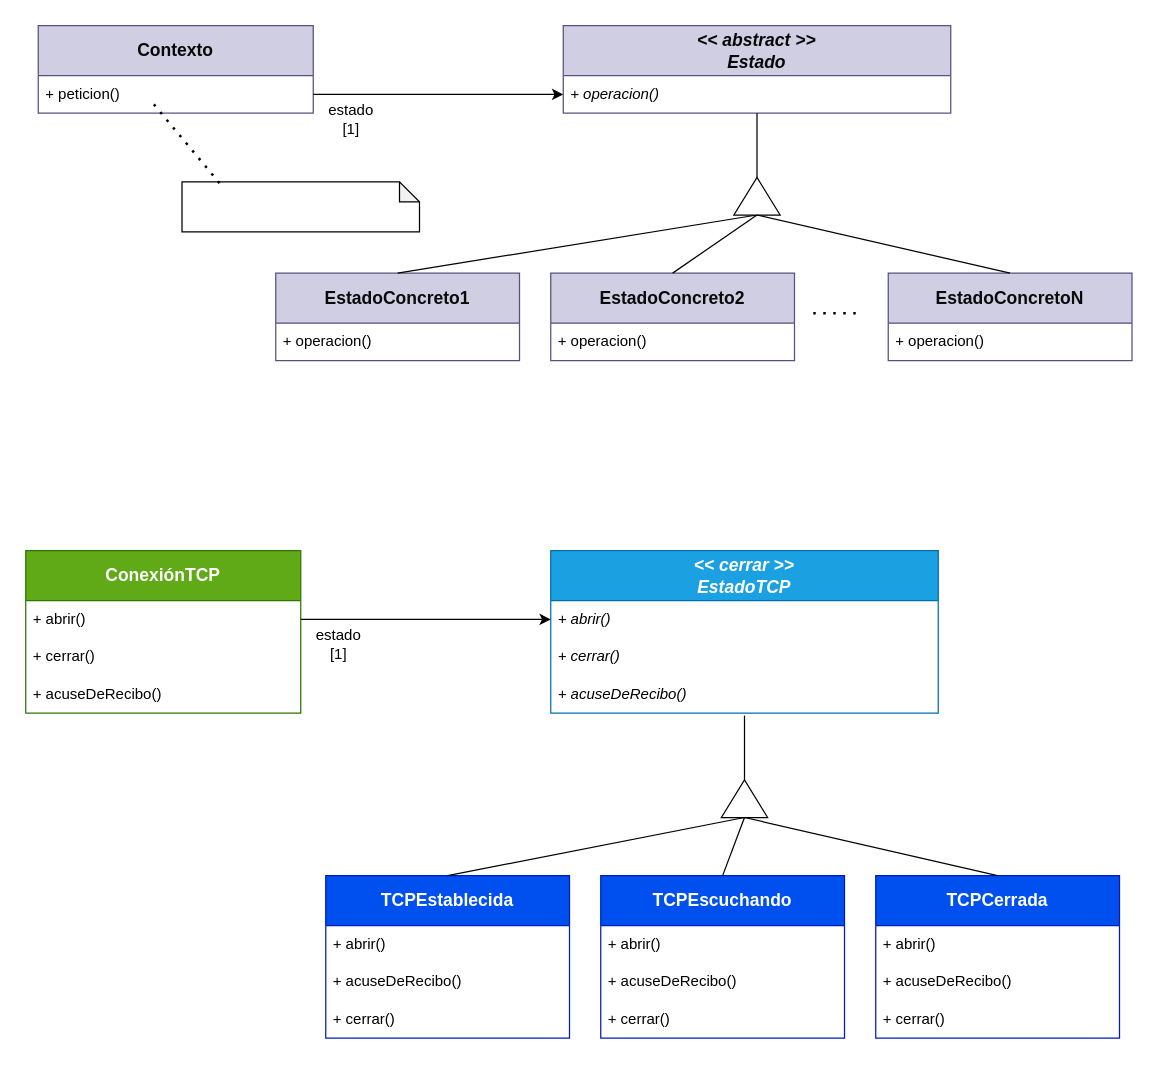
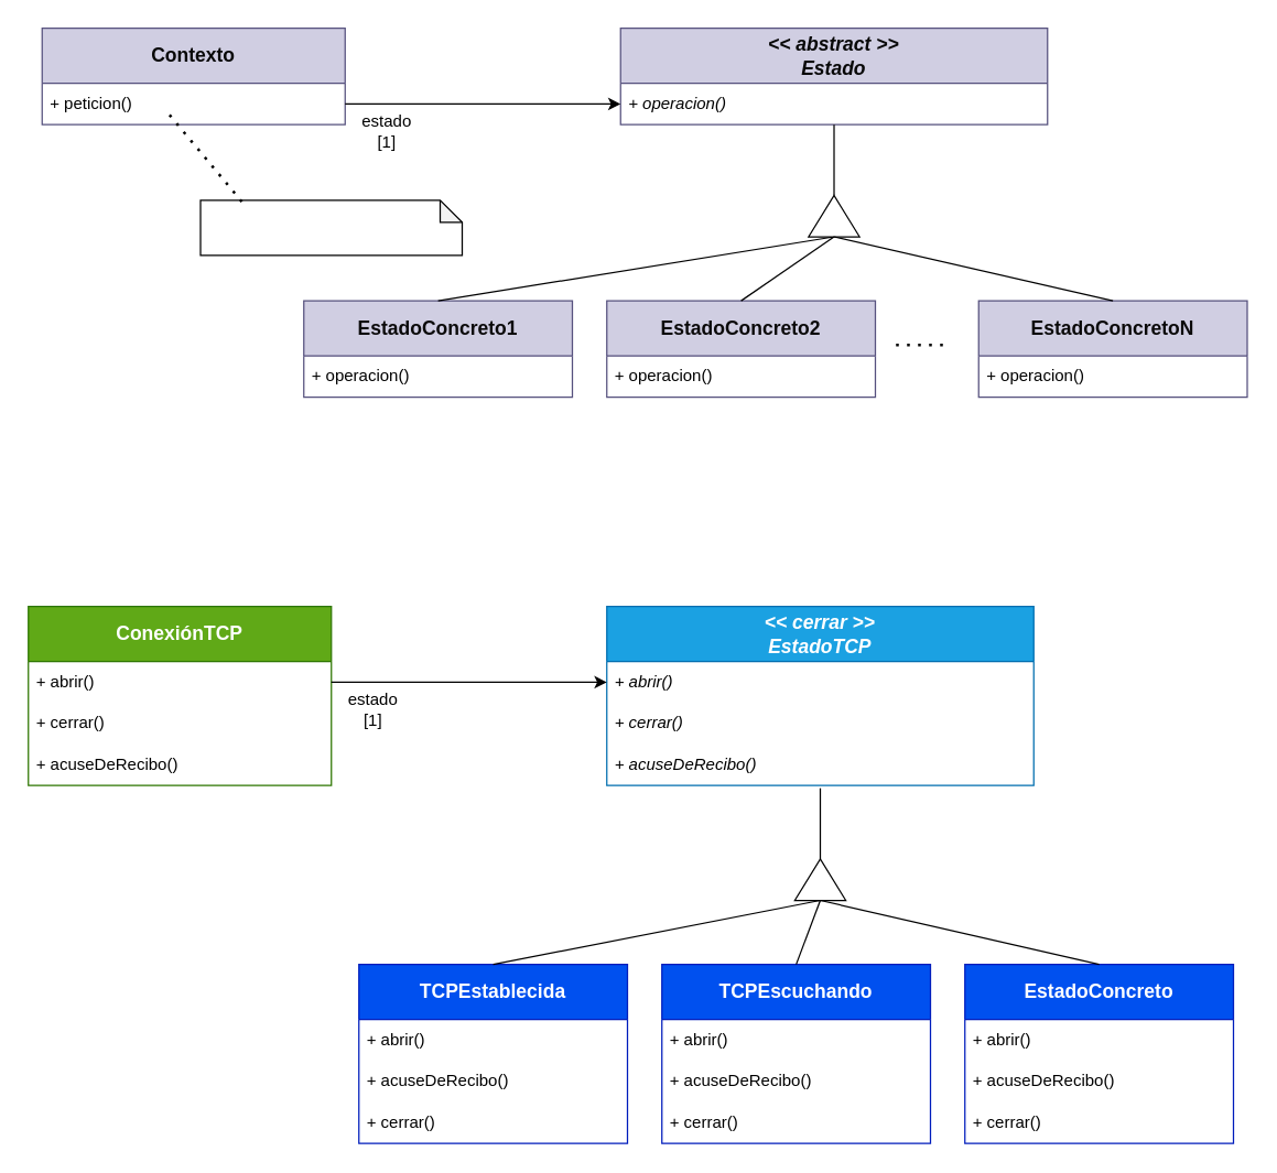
- <mxCell id="23" value="&lt;span style=&quot;font-size: 14px;&quot;&gt;&lt;b&gt;TCPCerrada&lt;/b&gt;&lt;/span&gt;" style="swimlane;fontStyle=0;childLayout=stackLayout;horizontal=1;startSize=40;horizontalStack=0;resizeParent=1;resizeParentMax=0;resizeLast=0;collapsible=1;marginBottom=0;whiteSpace=wrap;html=1;fillColor=#0050ef;fontColor=#ffffff;strokeColor=#001DBC;" vertex="1" parent="1"><mxGeometry x="700" y="700" width="195" height="130" as="geometry" /></mxCell>
+ <mxCell id="23" value="&lt;span style=&quot;font-size: 14px;&quot;&gt;&lt;b&gt;EstadoConcreto&lt;/b&gt;&lt;/span&gt;" style="swimlane;fontStyle=0;childLayout=stackLayout;horizontal=1;startSize=40;horizontalStack=0;resizeParent=1;resizeParentMax=0;resizeLast=0;collapsible=1;marginBottom=0;whiteSpace=wrap;html=1;fillColor=#0050ef;fontColor=#ffffff;strokeColor=#001DBC;" vertex="1" parent="1"><mxGeometry x="700" y="700" width="195" height="130" as="geometry" /></mxCell>
